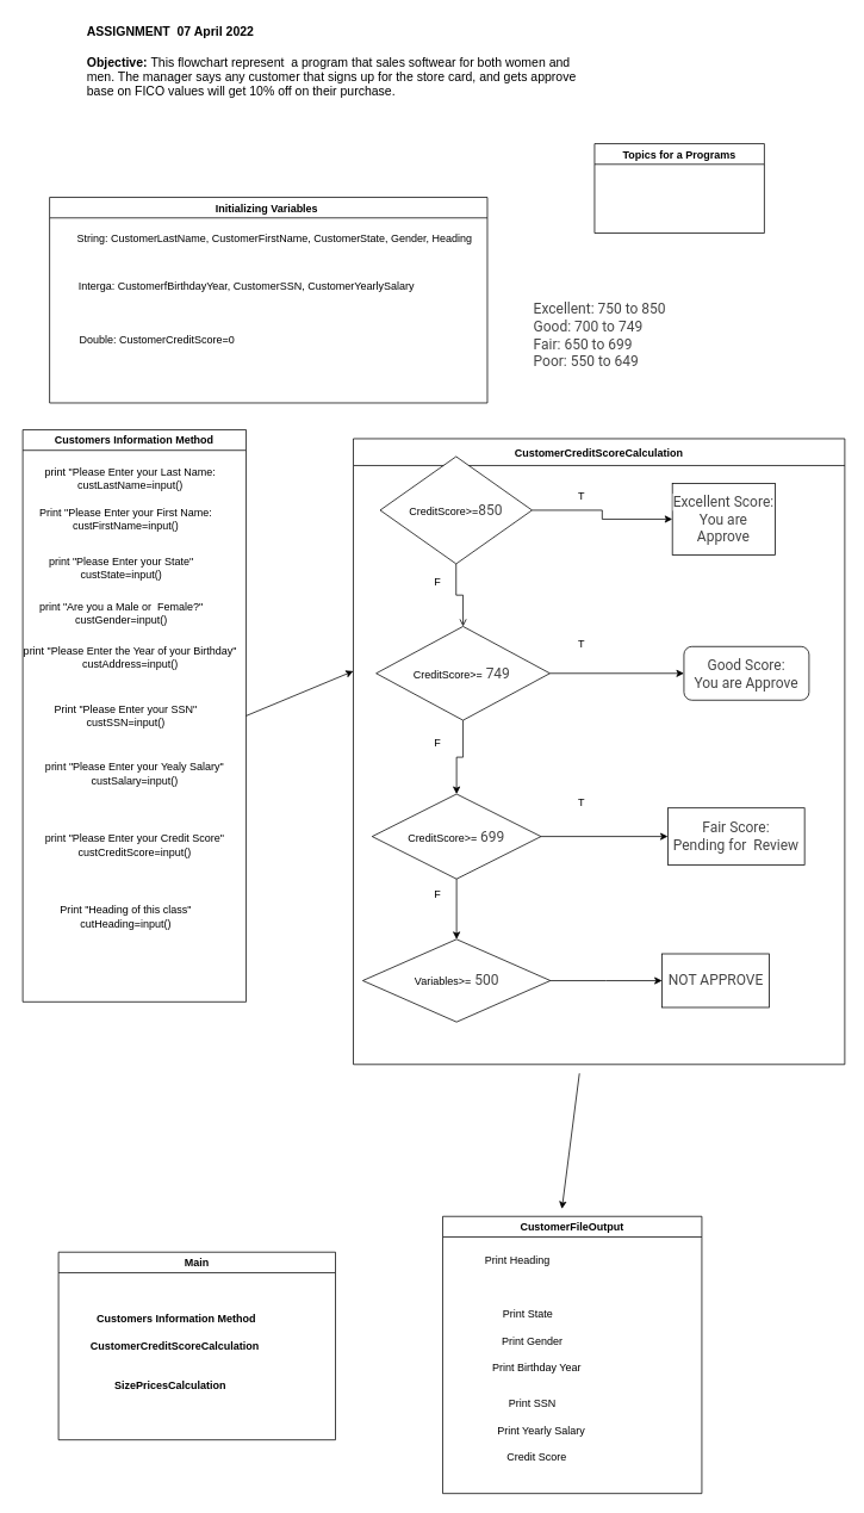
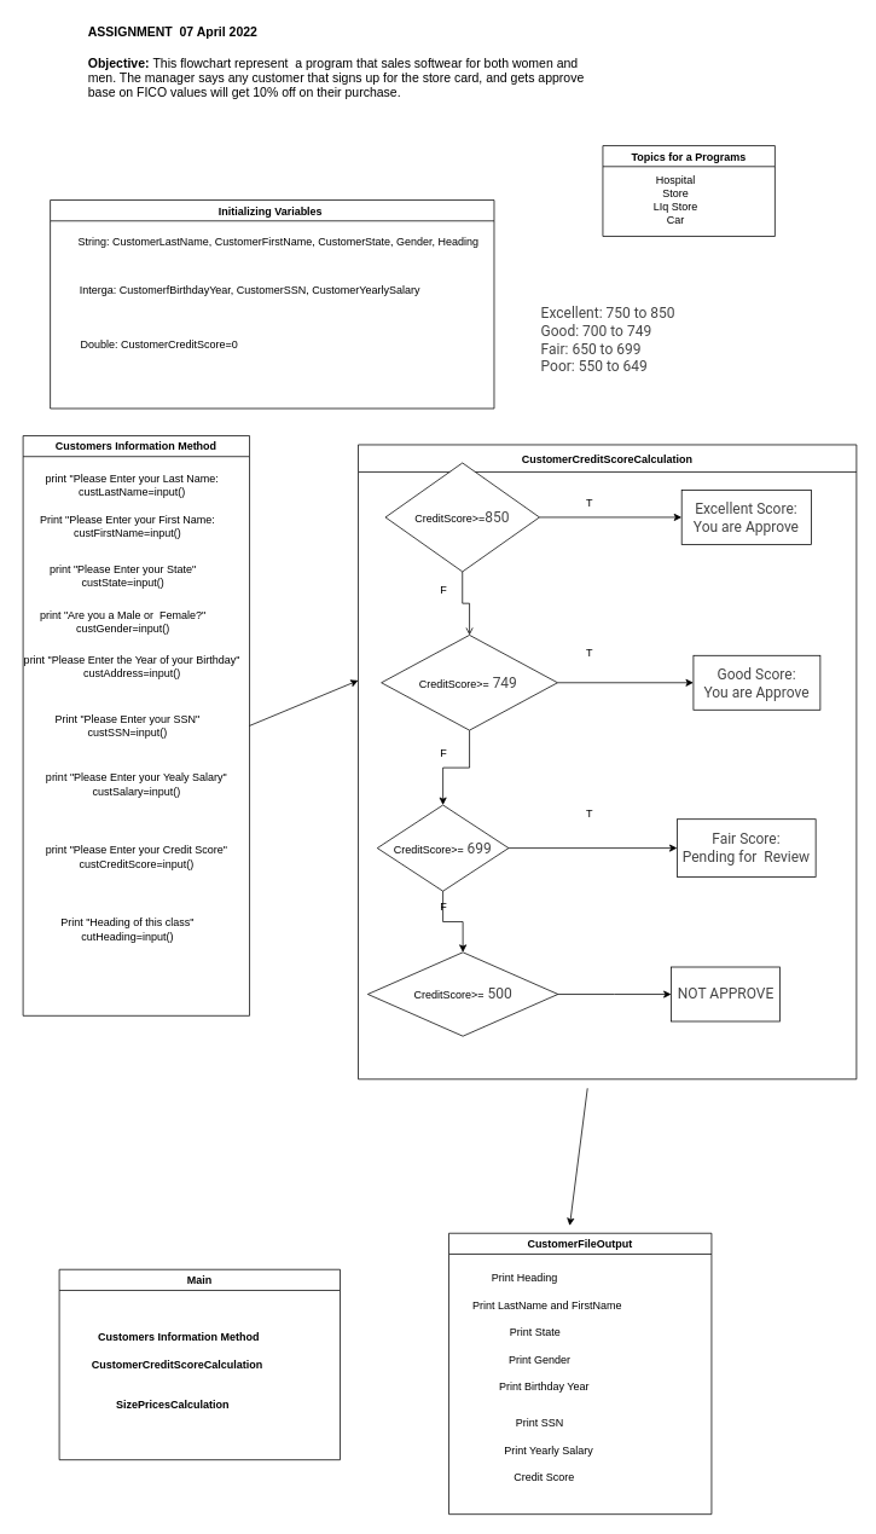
+ <mxCell id="4" value="Hospital&lt;br&gt;Store&lt;br&gt;LIq Store&lt;br&gt;Car" style="text;html=1;align=center;verticalAlign=middle;resizable=0;points=[];autosize=1;strokeColor=none;fillColor=none;" parent="3" vertex="1"><mxGeometry x="50" y="30" width="60" height="60" as="geometry" /></mxCell>
- <mxCell id="20" value="&lt;span style=&quot;color: rgb(68 , 68 , 68) ; font-family: &amp;#34;roboto&amp;#34; , sans-serif ; font-size: 16px ; text-align: left ; background-color: rgb(255 , 255 , 255)&quot;&gt;Excellent Score:&lt;br&gt;You are Approve&lt;br&gt;&lt;/span&gt;" style="whiteSpace=wrap;html=1;" parent="16" vertex="1"><mxGeometry x="357" y="50" width="115" height="80" as="geometry" /></mxCell>
+ <mxCell id="20" value="&lt;span style=&quot;color: rgb(68 , 68 , 68) ; font-family: &amp;#34;roboto&amp;#34; , sans-serif ; font-size: 16px ; text-align: left ; background-color: rgb(255 , 255 , 255)&quot;&gt;Excellent Score:&lt;br&gt;You are Approve&lt;br&gt;&lt;/span&gt;" style="whiteSpace=wrap;html=1;" parent="16" vertex="1"><mxGeometry x="357" y="50" width="143" height="60" as="geometry" /></mxCell>
- <mxCell id="26" value="&lt;span style=&quot;color: rgb(68 , 68 , 68) ; font-family: &amp;#34;roboto&amp;#34; , sans-serif ; font-size: 16px ; text-align: left ; background-color: rgb(255 , 255 , 255)&quot;&gt;Good Score:&lt;/span&gt;&lt;br style=&quot;color: rgb(68 , 68 , 68) ; font-family: &amp;#34;roboto&amp;#34; , sans-serif ; font-size: 16px ; text-align: left&quot;&gt;&lt;span style=&quot;color: rgb(68 , 68 , 68) ; font-family: &amp;#34;roboto&amp;#34; , sans-serif ; font-size: 16px ; text-align: left ; background-color: rgb(255 , 255 , 255)&quot;&gt;You are Approve&lt;/span&gt;" style="whiteSpace=wrap;html=1;rounded=1;" parent="16" vertex="1"><mxGeometry x="370" y="232.5" width="140" height="60" as="geometry" /></mxCell>
+ <mxCell id="26" value="&lt;span style=&quot;color: rgb(68 , 68 , 68) ; font-family: &amp;#34;roboto&amp;#34; , sans-serif ; font-size: 16px ; text-align: left ; background-color: rgb(255 , 255 , 255)&quot;&gt;Good Score:&lt;/span&gt;&lt;br style=&quot;color: rgb(68 , 68 , 68) ; font-family: &amp;#34;roboto&amp;#34; , sans-serif ; font-size: 16px ; text-align: left&quot;&gt;&lt;span style=&quot;color: rgb(68 , 68 , 68) ; font-family: &amp;#34;roboto&amp;#34; , sans-serif ; font-size: 16px ; text-align: left ; background-color: rgb(255 , 255 , 255)&quot;&gt;You are Approve&lt;/span&gt;" style="whiteSpace=wrap;html=1;" parent="16" vertex="1"><mxGeometry x="370" y="232.5" width="140" height="60" as="geometry" /></mxCell>
- <mxCell id="25" value="CreditScore&amp;gt;=&lt;span style=&quot;color: rgb(68 , 68 , 68) ; font-family: &amp;#34;roboto&amp;#34; , sans-serif ; font-size: 16px ; text-align: left ; background-color: rgb(255 , 255 , 255)&quot;&gt;&amp;nbsp;&lt;/span&gt;&lt;span style=&quot;color: rgb(68 , 68 , 68) ; font-family: &amp;#34;roboto&amp;#34; , sans-serif ; font-size: 16px ; text-align: left ; background-color: rgb(255 , 255 , 255)&quot;&gt;699&lt;/span&gt;" style="rhombus;whiteSpace=wrap;html=1;" parent="16" vertex="1"><mxGeometry x="21" y="397.5" width="189" height="95" as="geometry" /></mxCell>
+ <mxCell id="25" value="CreditScore&amp;gt;=&lt;span style=&quot;color: rgb(68 , 68 , 68) ; font-family: &amp;#34;roboto&amp;#34; , sans-serif ; font-size: 16px ; text-align: left ; background-color: rgb(255 , 255 , 255)&quot;&gt;&amp;nbsp;&lt;/span&gt;&lt;span style=&quot;color: rgb(68 , 68 , 68) ; font-family: &amp;#34;roboto&amp;#34; , sans-serif ; font-size: 16px ; text-align: left ; background-color: rgb(255 , 255 , 255)&quot;&gt;699&lt;/span&gt;" style="rhombus;whiteSpace=wrap;html=1;" parent="16" vertex="1"><mxGeometry x="21" y="397.5" width="145" height="95" as="geometry" /></mxCell>
- <mxCell id="32" value="Variables&amp;gt;=&lt;span style=&quot;color: rgb(68 , 68 , 68) ; font-family: &amp;#34;roboto&amp;#34; , sans-serif ; font-size: 16px ; text-align: left ; background-color: rgb(255 , 255 , 255)&quot;&gt;&amp;nbsp;500&lt;/span&gt;&lt;span style=&quot;color: rgb(68 , 68 , 68) ; font-family: &amp;#34;roboto&amp;#34; , sans-serif ; font-size: 16px ; text-align: left ; background-color: rgb(255 , 255 , 255)&quot;&gt;&lt;br&gt;&lt;/span&gt;" style="rhombus;whiteSpace=wrap;html=1;" parent="16" vertex="1"><mxGeometry x="10.5" y="560" width="210" height="92.5" as="geometry" /></mxCell>
+ <mxCell id="32" value="CreditScore&amp;gt;=&lt;span style=&quot;color: rgb(68 , 68 , 68) ; font-family: &amp;#34;roboto&amp;#34; , sans-serif ; font-size: 16px ; text-align: left ; background-color: rgb(255 , 255 , 255)&quot;&gt;&amp;nbsp;500&lt;/span&gt;&lt;span style=&quot;color: rgb(68 , 68 , 68) ; font-family: &amp;#34;roboto&amp;#34; , sans-serif ; font-size: 16px ; text-align: left ; background-color: rgb(255 , 255 , 255)&quot;&gt;&lt;br&gt;&lt;/span&gt;" style="rhombus;whiteSpace=wrap;html=1;" parent="16" vertex="1"><mxGeometry x="10.5" y="560" width="210" height="92.5" as="geometry" /></mxCell>
+ <mxCell id="43" value="Print LastName and FirstName&amp;nbsp;" style="text;html=1;align=center;verticalAlign=middle;resizable=0;points=[];autosize=1;strokeColor=none;fillColor=none;" parent="42" vertex="1"><mxGeometry x="20" y="70" width="180" height="20" as="geometry" /></mxCell>
